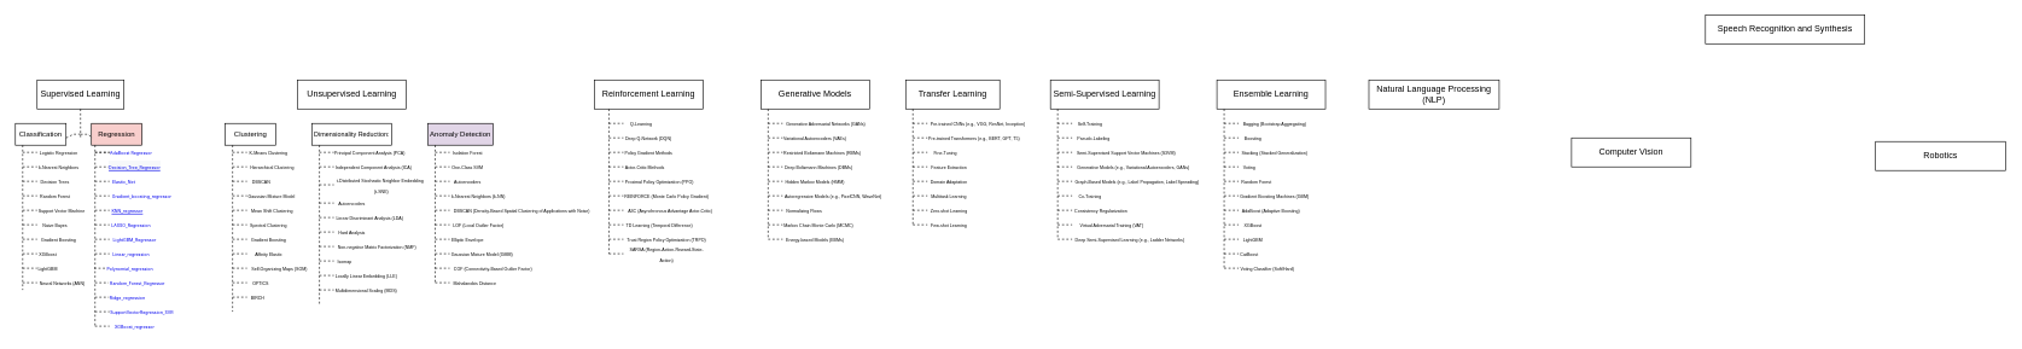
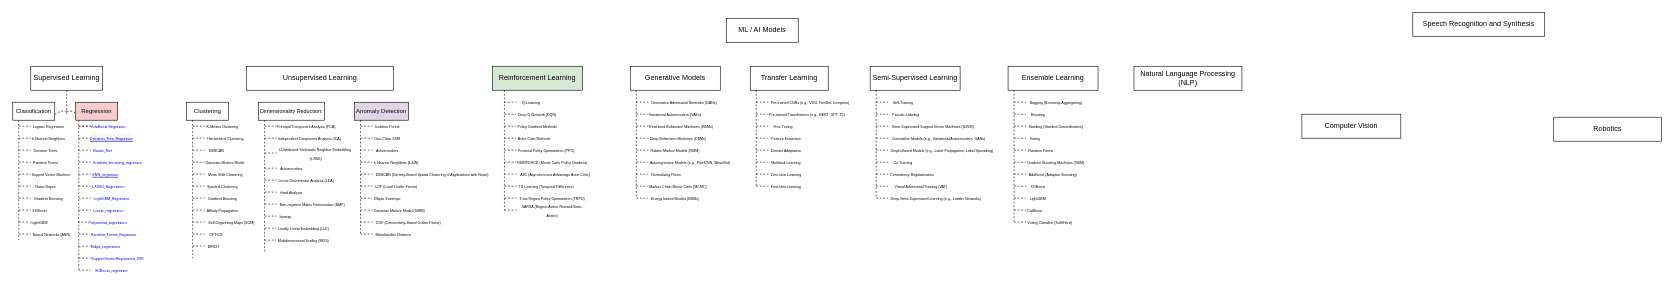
+ <mxCell id="2" value="ML / AI Models" style="rounded=0;whiteSpace=wrap;html=1;" vertex="1" parent="1"><mxGeometry x="1210" y="30" width="120" height="40" as="geometry" /></mxCell>
- <mxCell id="5" value="Unsupervised Learning" style="rounded=0;whiteSpace=wrap;html=1;" vertex="1" parent="1"><mxGeometry x="410" y="110" width="150" height="40" as="geometry" /></mxCell>
+ <mxCell id="5" value="Unsupervised Learning" style="rounded=0;whiteSpace=wrap;html=1;" vertex="1" parent="1"><mxGeometry x="410" y="110" width="245" height="40" as="geometry" /></mxCell>
- <mxCell id="4" value="Reinforcement Learning" style="rounded=0;whiteSpace=wrap;html=1;" vertex="1" parent="1"><mxGeometry x="820" y="110" width="150" height="40" as="geometry" /></mxCell>
+ <mxCell id="4" value="Reinforcement Learning" style="rounded=0;whiteSpace=wrap;html=1;fillColor=#d5e8d4;" vertex="1" parent="1"><mxGeometry x="820" y="110" width="150" height="40" as="geometry" /></mxCell>
- <mxCell id="88" value="&lt;font style=&quot;font-size: 6px;&quot;&gt;Affinity Elastic&lt;/font&gt;" style="text;html=1;align=center;verticalAlign=middle;whiteSpace=wrap;rounded=0;" vertex="1" parent="1"><mxGeometry x="340" y="340" width="60" height="20" as="geometry" /></mxCell>
+ <mxCell id="88" value="&lt;font style=&quot;font-size: 6px;&quot;&gt;Affinity Propagation&lt;/font&gt;" style="text;html=1;align=center;verticalAlign=middle;whiteSpace=wrap;rounded=0;" vertex="1" parent="1"><mxGeometry x="340" y="340" width="60" height="20" as="geometry" /></mxCell>
